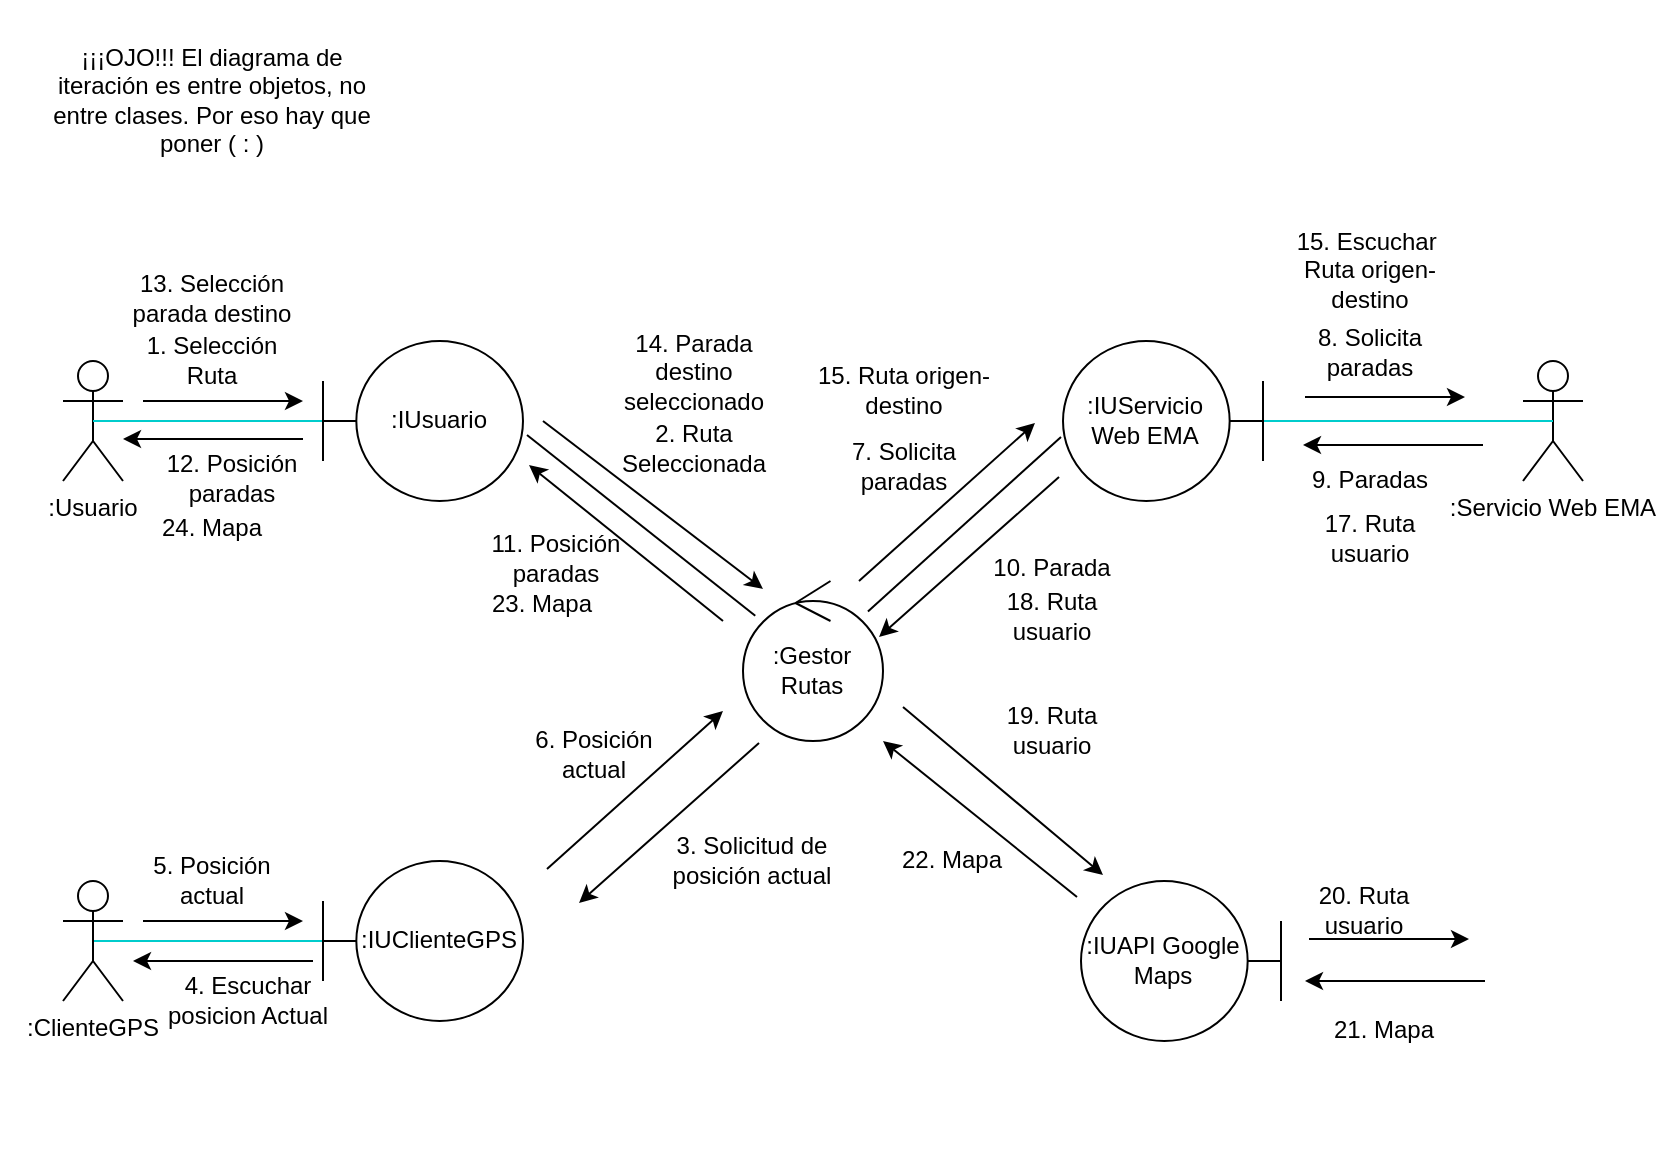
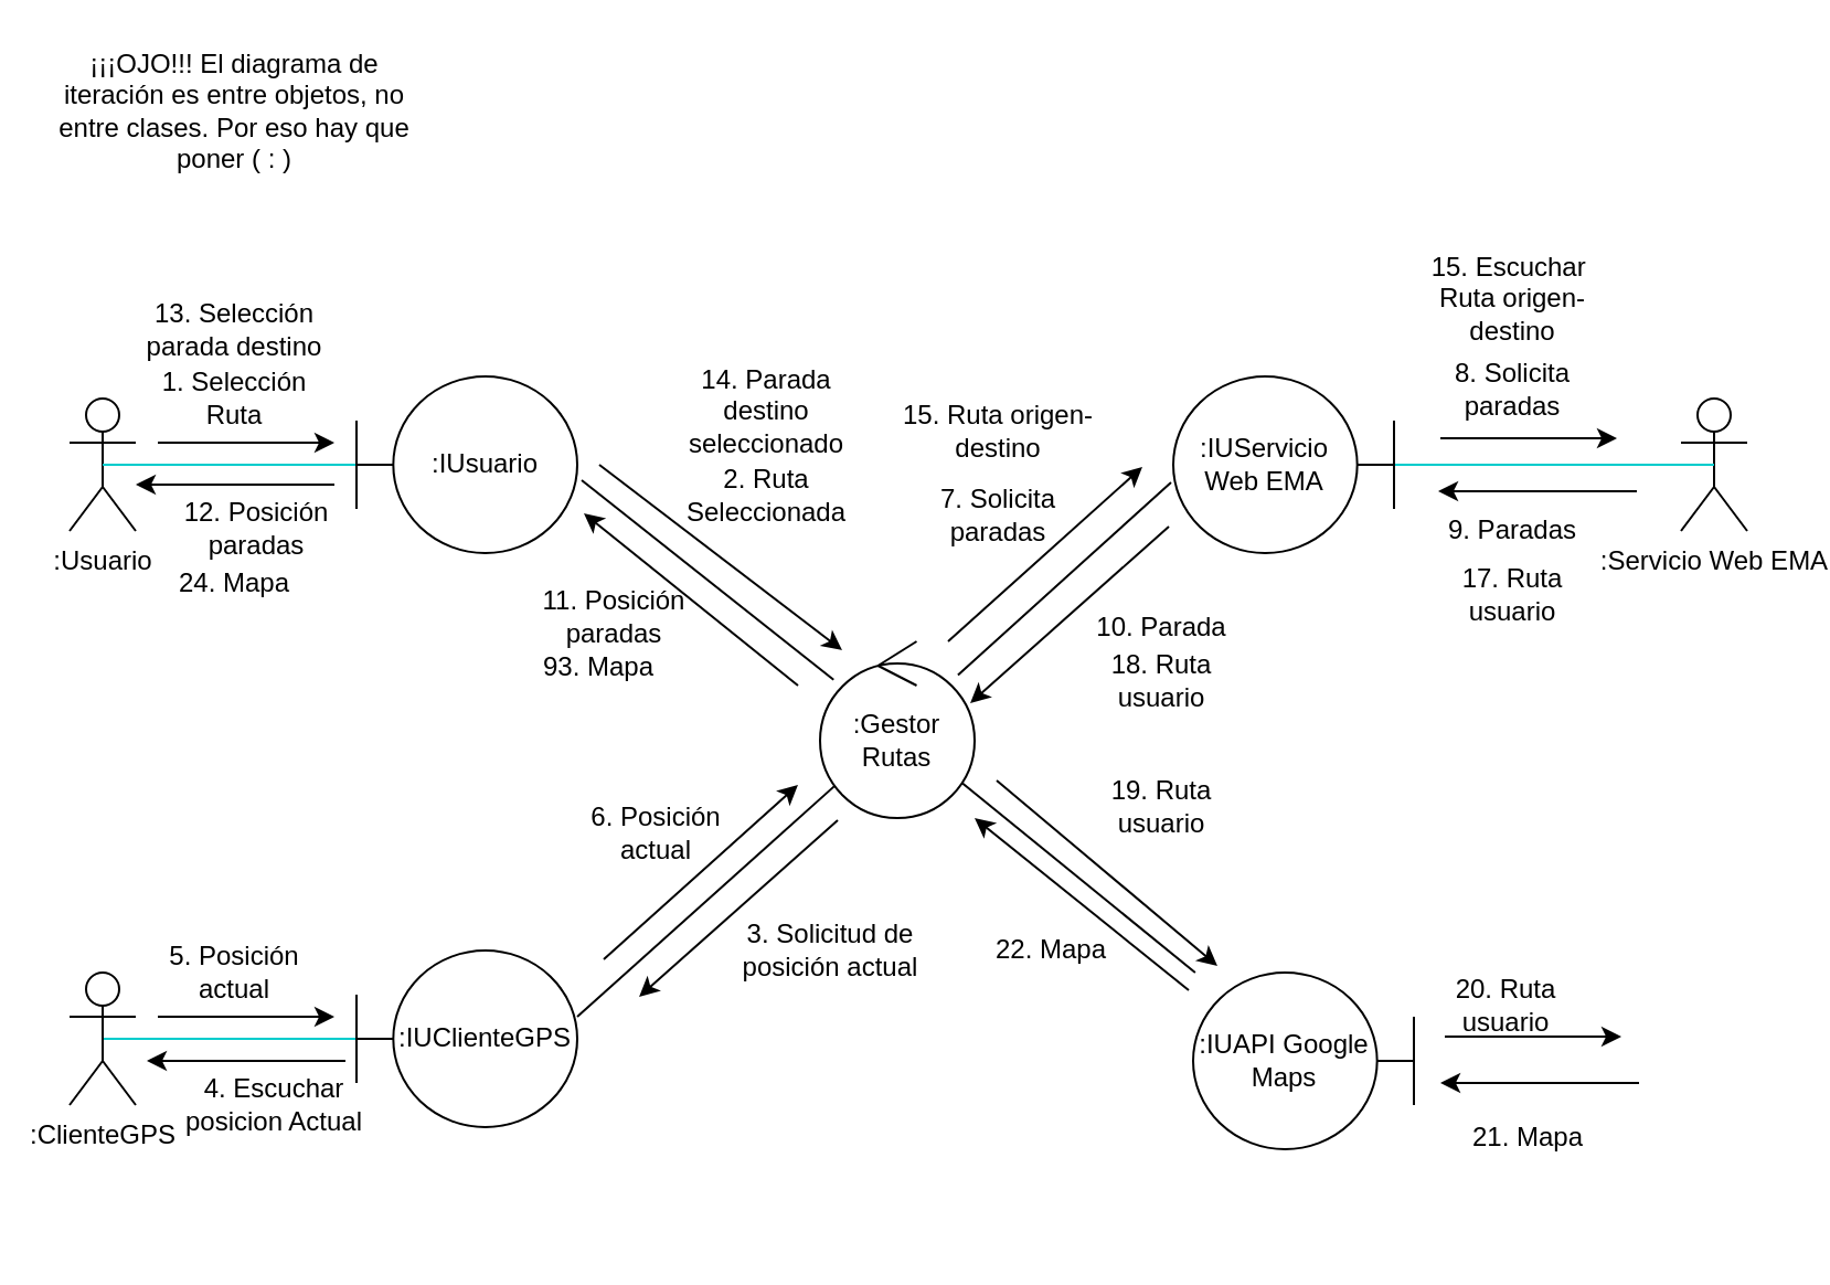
- <mxCell id="57" value="23. Mapa" style="text;html=1;strokeColor=none;fillColor=none;align=center;verticalAlign=middle;whiteSpace=wrap;rounded=0;" vertex="1" parent="1"><mxGeometry x="226" y="257" width="90" height="90" as="geometry" /></mxCell>
+ <mxCell id="57" value="93. Mapa" style="text;html=1;strokeColor=none;fillColor=none;align=center;verticalAlign=middle;whiteSpace=wrap;rounded=0;" vertex="1" parent="1"><mxGeometry x="226" y="257" width="90" height="90" as="geometry" /></mxCell>
+ <mxCell id="10" style="edgeStyle=none;rounded=0;orthogonalLoop=1;jettySize=auto;html=1;endArrow=none;endFill=0;" parent="1" source="11" target="18" edge="1"><mxGeometry relative="1" as="geometry" /></mxCell>
+ <mxCell id="8" style="edgeStyle=none;rounded=0;orthogonalLoop=1;jettySize=auto;html=1;entryX=1;entryY=0.375;entryDx=0;entryDy=0;entryPerimeter=0;endArrow=none;endFill=0;" parent="1" source="11" target="13" edge="1"><mxGeometry relative="1" as="geometry" /></mxCell>
